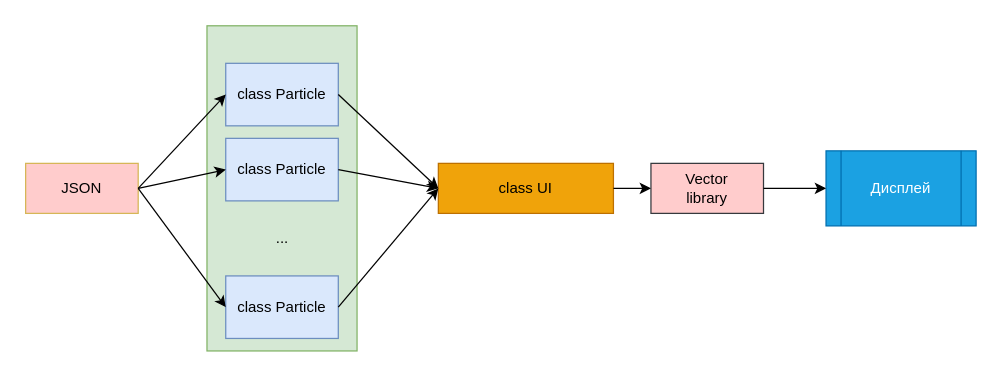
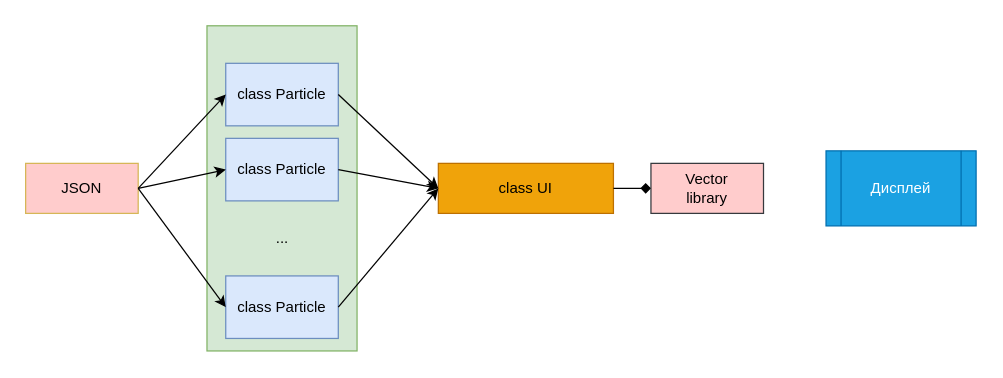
- <mxCell id="17" value="" style="endArrow=classic;html=1;rounded=0;exitX=1;exitY=0.5;exitDx=0;exitDy=0;entryX=0;entryY=0.5;entryDx=0;entryDy=0;" edge="1" parent="1" source="5" target="16"><mxGeometry width="50" height="50" relative="1" as="geometry"><mxPoint x="510" y="250" as="sourcePoint" /><mxPoint x="560" y="200" as="targetPoint" /></mxGeometry></mxCell>
+ <mxCell id="17" value="" style="endArrow=diamond;html=1;rounded=0;exitX=1;exitY=0.5;exitDx=0;exitDy=0;entryX=0;entryY=0.5;entryDx=0;entryDy=0;" edge="1" parent="1" source="5" target="16"><mxGeometry width="50" height="50" relative="1" as="geometry"><mxPoint x="510" y="250" as="sourcePoint" /><mxPoint x="560" y="200" as="targetPoint" /></mxGeometry></mxCell>
- <mxCell id="18" value="" style="endArrow=classic;html=1;rounded=0;exitX=1;exitY=0.5;exitDx=0;exitDy=0;entryX=0;entryY=0.5;entryDx=0;entryDy=0;" edge="1" parent="1" source="16" target="6"><mxGeometry width="50" height="50" relative="1" as="geometry"><mxPoint x="480" y="160" as="sourcePoint" /><mxPoint x="530" y="160" as="targetPoint" /></mxGeometry></mxCell>
